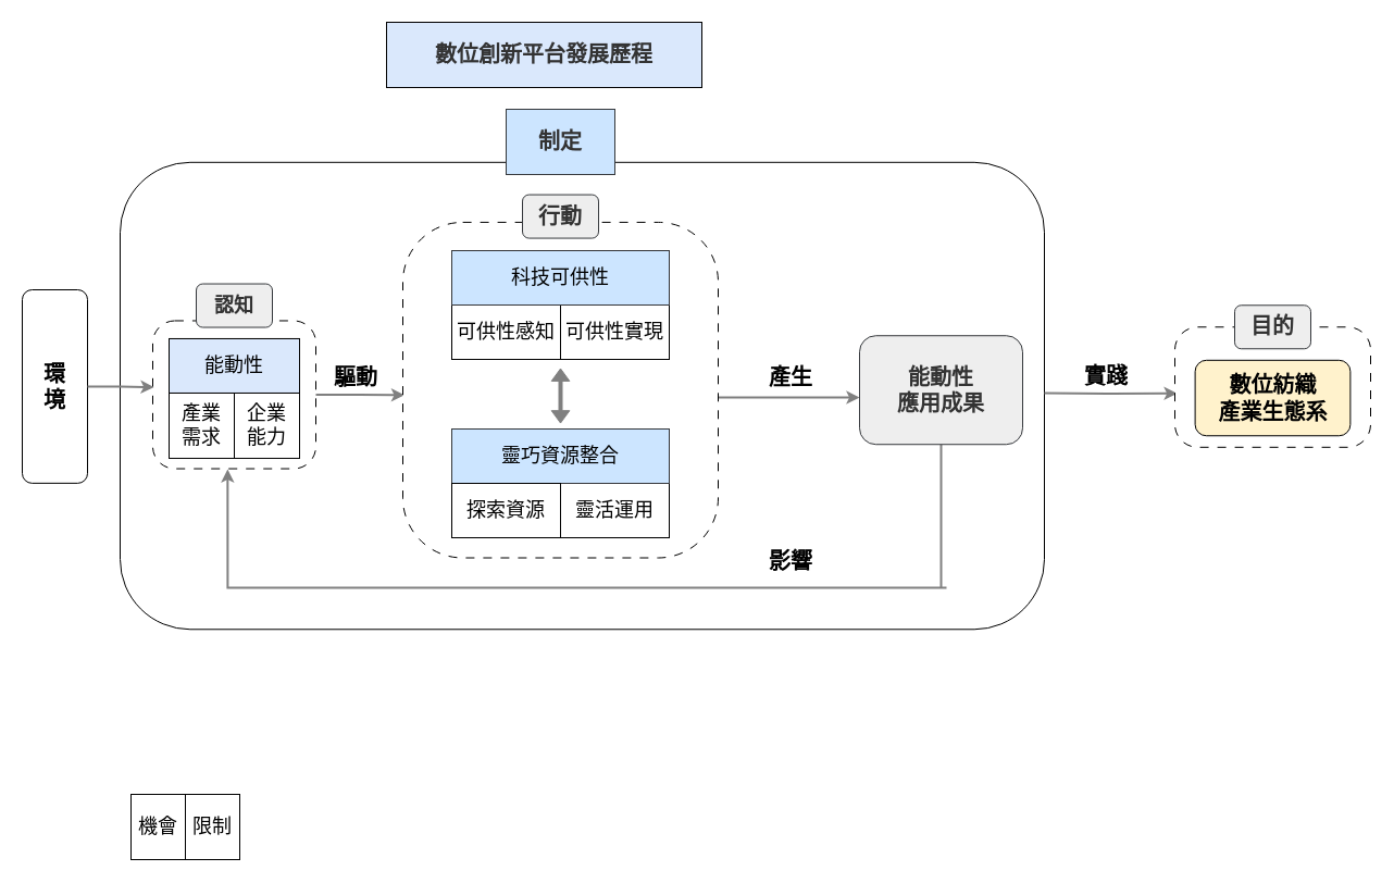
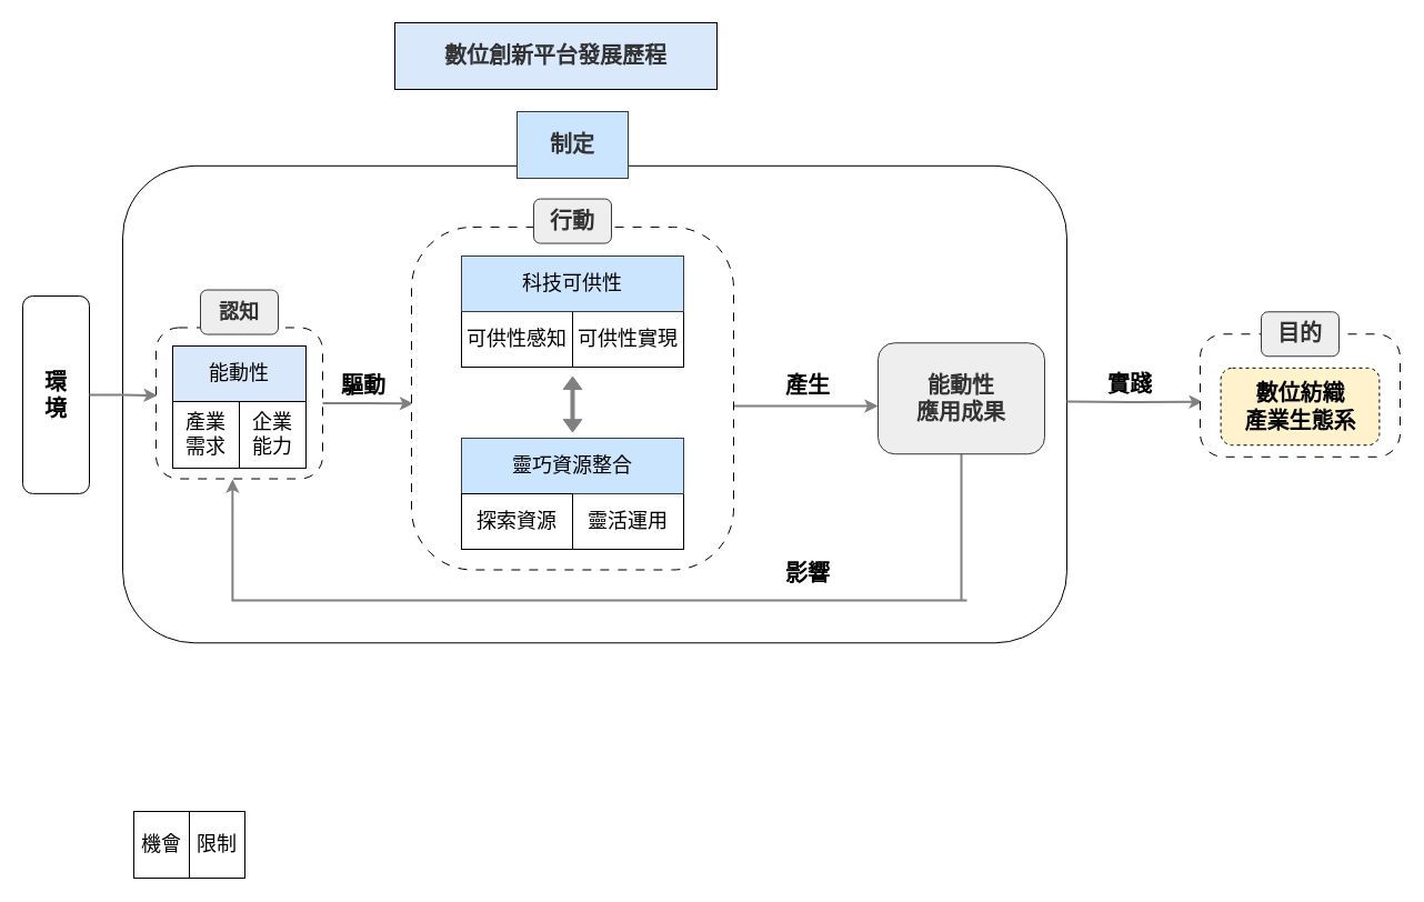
- <mxCell id="39" value="&lt;font style=&quot;font-size: 20px;&quot;&gt;&lt;b&gt;數位紡織&lt;/b&gt;&lt;/font&gt;&lt;div&gt;&lt;font style=&quot;font-size: 20px;&quot;&gt;&lt;b&gt;產業生態系&lt;/b&gt;&lt;/font&gt;&lt;/div&gt;" style="rounded=1;whiteSpace=wrap;html=1;fontSize=18;fontFamily=標楷體;movable=1;resizable=1;rotatable=1;deletable=1;editable=1;locked=0;connectable=1;fontStyle=0;fillColor=#fff2cc;strokeColor=#000000;" parent="37" vertex="1"><mxGeometry x="18.61" y="50.55" width="142.78" height="69.45" as="geometry" /></mxCell>
+ <mxCell id="39" value="&lt;font style=&quot;font-size: 20px;&quot;&gt;&lt;b&gt;數位紡織&lt;/b&gt;&lt;/font&gt;&lt;div&gt;&lt;font style=&quot;font-size: 20px;&quot;&gt;&lt;b&gt;產業生態系&lt;/b&gt;&lt;/font&gt;&lt;/div&gt;" style="rounded=1;whiteSpace=wrap;html=1;fontSize=18;fontFamily=標楷體;movable=1;resizable=1;rotatable=1;deletable=1;editable=1;locked=0;connectable=1;fontStyle=0;fillColor=#fff2cc;strokeColor=#000000;dashed=1;" parent="37" vertex="1"><mxGeometry x="18.61" y="50.55" width="142.78" height="69.45" as="geometry" /></mxCell>
